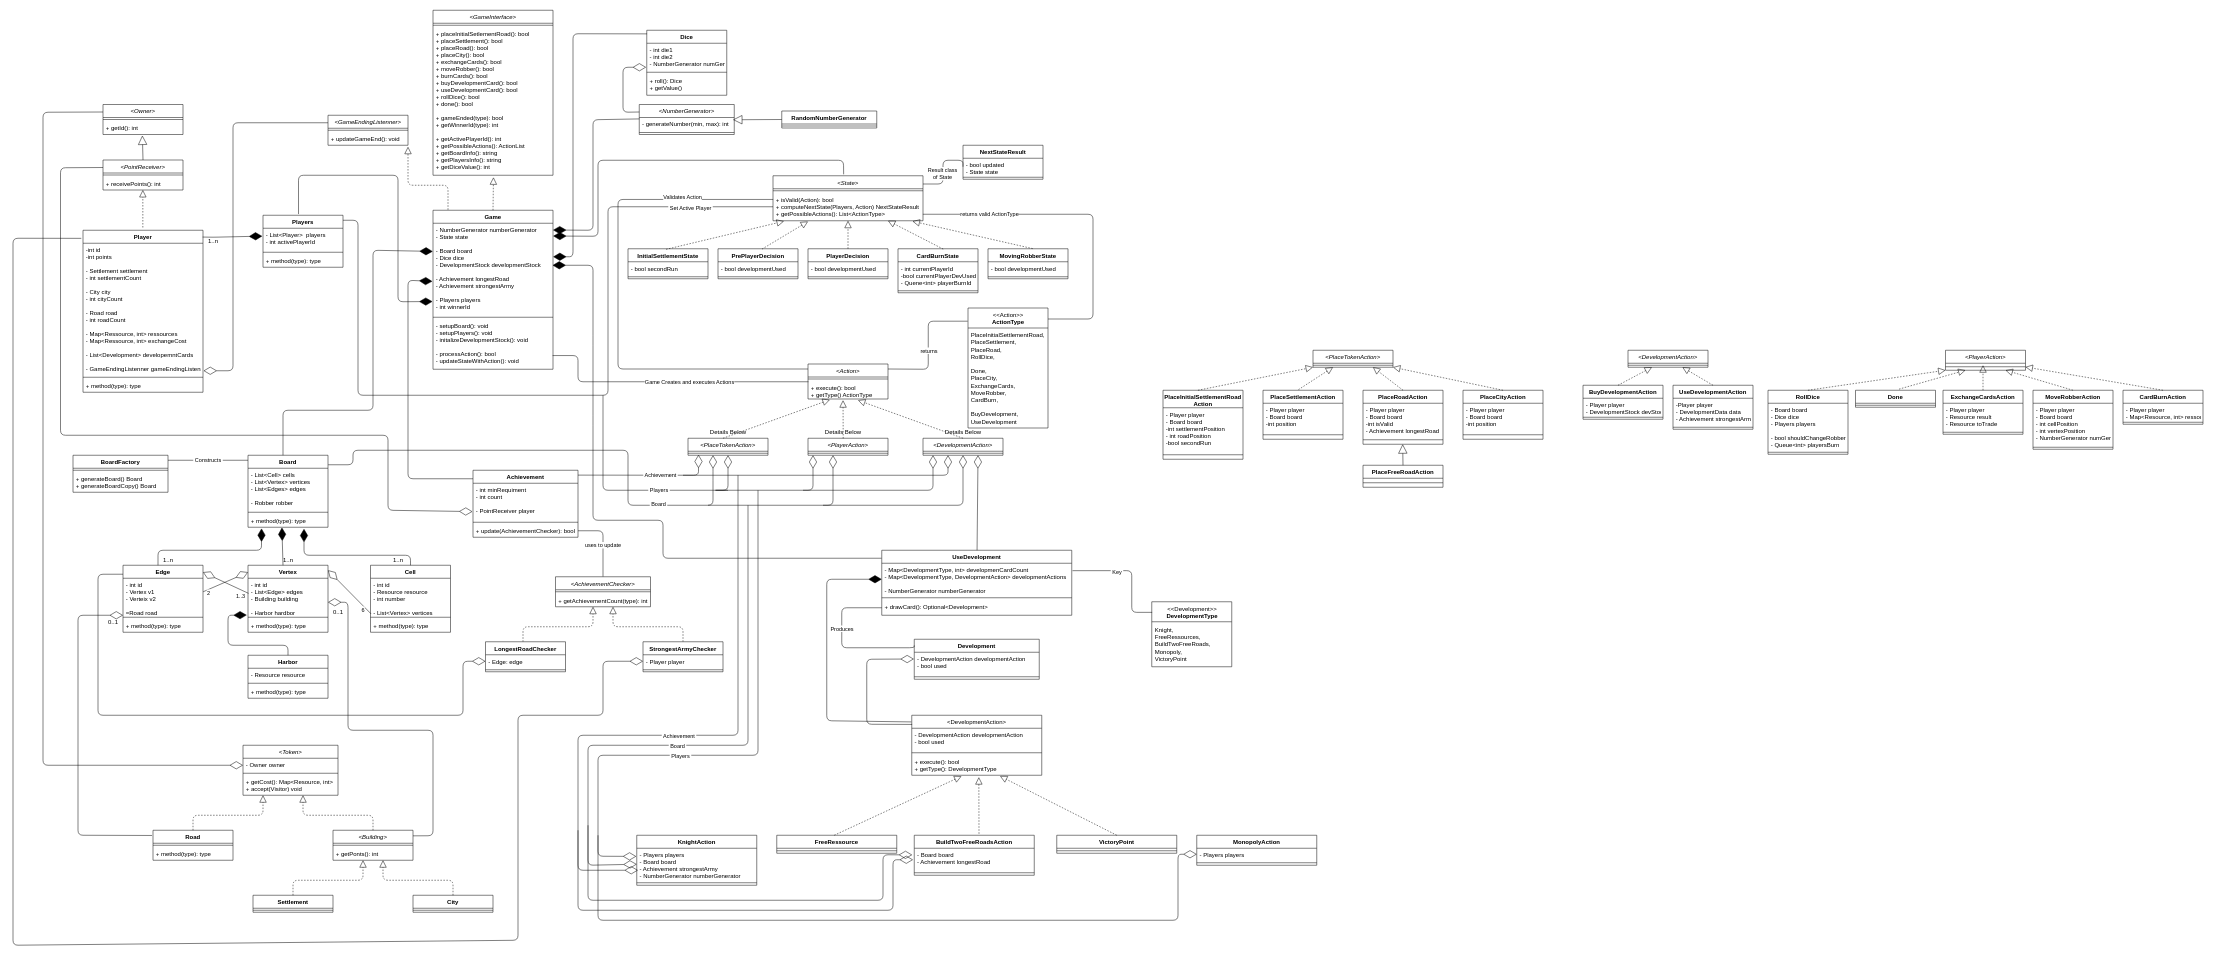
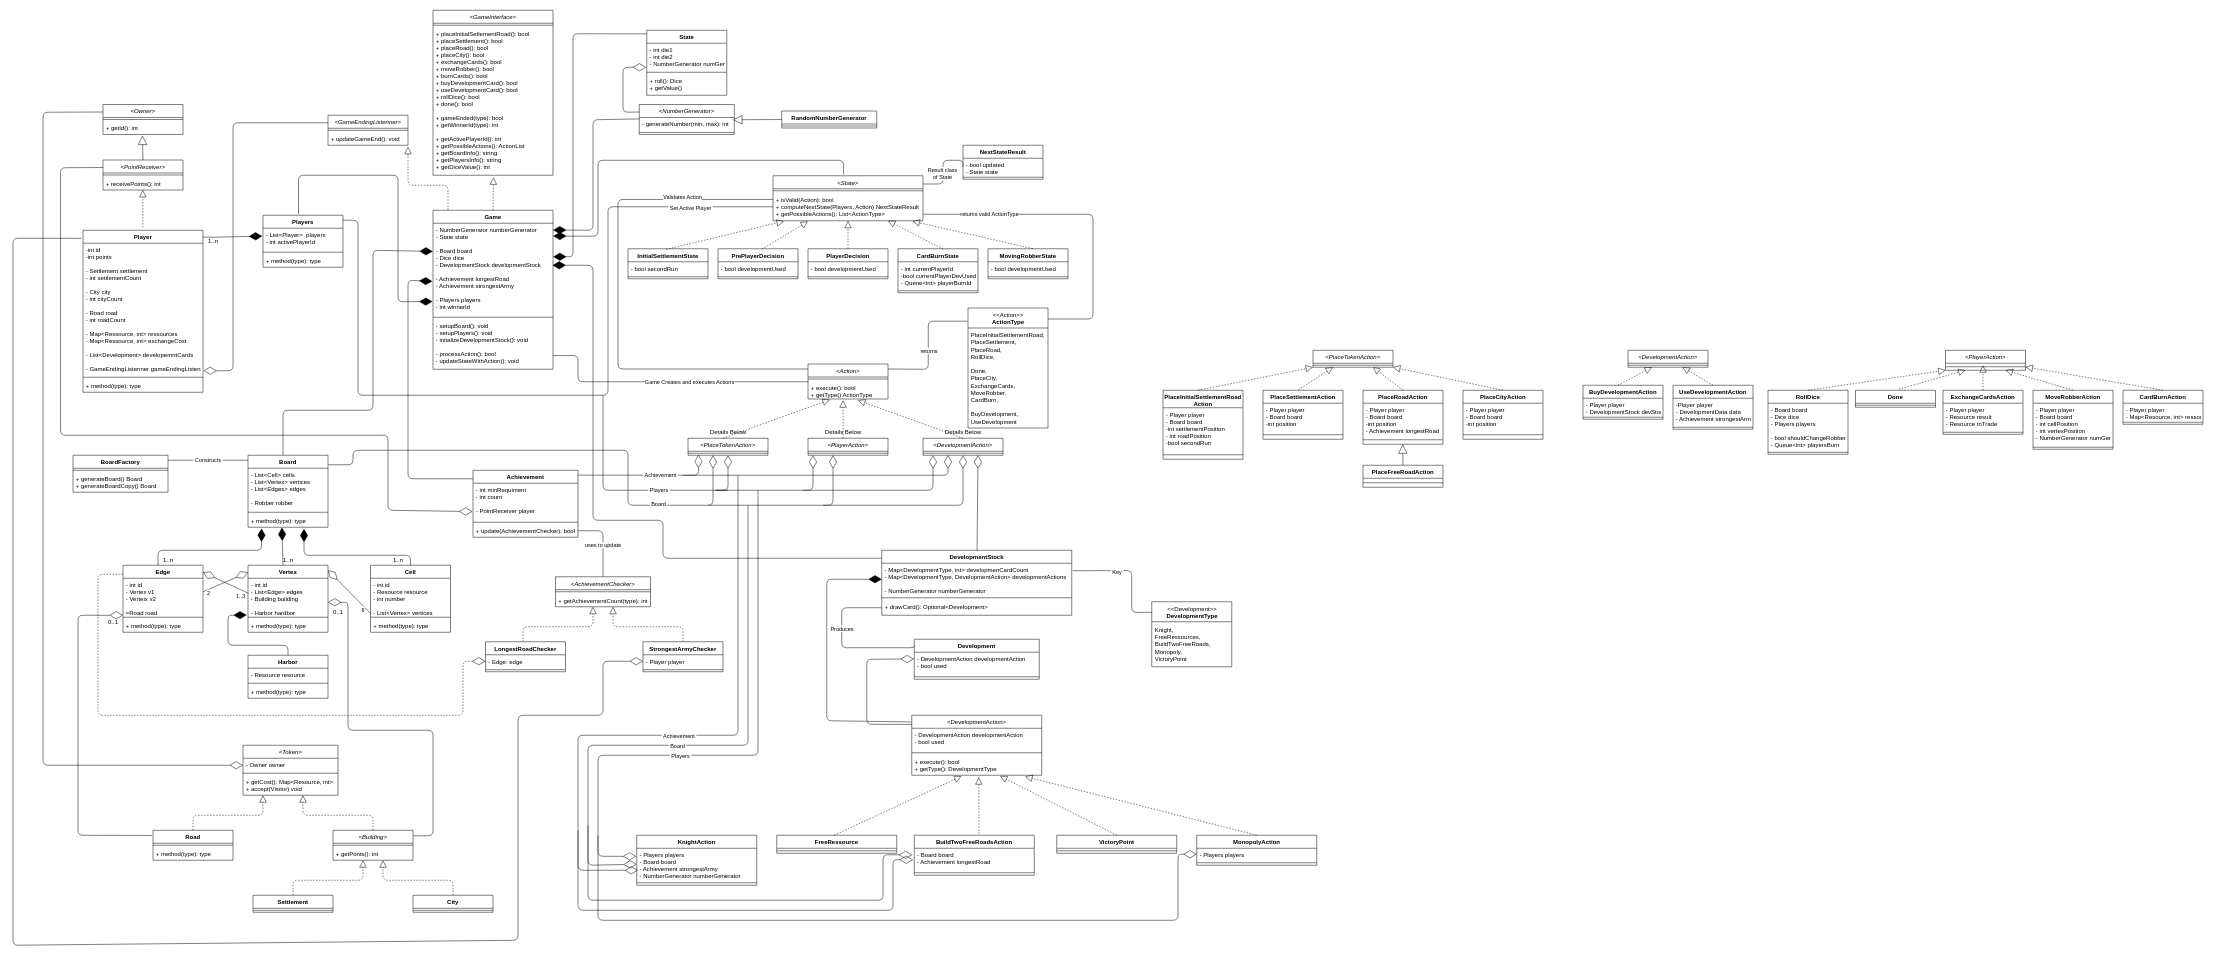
- <mxCell id="238" value="Dice" style="swimlane;fontStyle=1;align=center;verticalAlign=top;childLayout=stackLayout;horizontal=1;startSize=26;horizontalStack=0;resizeParent=1;resizeParentMax=0;resizeLast=0;collapsible=1;marginBottom=0;" parent="1" vertex="1"><mxGeometry x="1287.5" y="60" width="160" height="130" as="geometry" /></mxCell>
+ <mxCell id="238" value="State" style="swimlane;fontStyle=1;align=center;verticalAlign=top;childLayout=stackLayout;horizontal=1;startSize=26;horizontalStack=0;resizeParent=1;resizeParentMax=0;resizeLast=0;collapsible=1;marginBottom=0;" parent="1" vertex="1"><mxGeometry x="1287.5" y="60" width="160" height="130" as="geometry" /></mxCell>
- <mxCell id="166" value="- Player player&#10;- Board board&#10;-int isValid&#10;- Achievement longestRoad" style="text;strokeColor=none;fillColor=none;align=left;verticalAlign=top;spacingLeft=4;spacingRight=4;overflow=hidden;rotatable=0;points=[[0,0.5],[1,0.5]];portConstraint=eastwest;" parent="165" vertex="1"><mxGeometry y="26" width="160" height="64" as="geometry" /></mxCell>
+ <mxCell id="166" value="- Player player&#10;- Board board&#10;-int position&#10;- Achievement longestRoad" style="text;strokeColor=none;fillColor=none;align=left;verticalAlign=top;spacingLeft=4;spacingRight=4;overflow=hidden;rotatable=0;points=[[0,0.5],[1,0.5]];portConstraint=eastwest;" parent="165" vertex="1"><mxGeometry y="26" width="160" height="64" as="geometry" /></mxCell>
- <mxCell id="247" value="UseDevelopment" style="swimlane;fontStyle=1;align=center;verticalAlign=top;childLayout=stackLayout;horizontal=1;startSize=26;horizontalStack=0;resizeParent=1;resizeParentMax=0;resizeLast=0;collapsible=1;marginBottom=0;" parent="1" vertex="1"><mxGeometry x="1757.5" y="1100" width="380" height="130" as="geometry" /></mxCell>
+ <mxCell id="247" value="DevelopmentStock" style="swimlane;fontStyle=1;align=center;verticalAlign=top;childLayout=stackLayout;horizontal=1;startSize=26;horizontalStack=0;resizeParent=1;resizeParentMax=0;resizeLast=0;collapsible=1;marginBottom=0;" parent="1" vertex="1"><mxGeometry x="1757.5" y="1100" width="380" height="130" as="geometry" /></mxCell>
- <mxCell id="120" value="" style="endArrow=diamondThin;endFill=0;endSize=24;html=1;exitX=0;exitY=0.134;exitDx=0;exitDy=0;exitPerimeter=0;entryX=0;entryY=0.5;entryDx=0;entryDy=0;" parent="1" source="52" target="118" edge="1"><mxGeometry width="160" relative="1" as="geometry"><mxPoint x="440" y="1340" as="sourcePoint" /><mxPoint x="965" y="1170" as="targetPoint" /><Array as="points"><mxPoint x="190" y="1148" /><mxPoint x="190" y="1430" /><mxPoint x="920" y="1430" /><mxPoint x="920" y="1322" /></Array></mxGeometry></mxCell>
+ <mxCell id="120" value="" style="endArrow=diamondThin;endFill=0;endSize=24;html=1;exitX=0;exitY=0.134;exitDx=0;exitDy=0;exitPerimeter=0;entryX=0;entryY=0.5;entryDx=0;entryDy=0;dashed=1;" parent="1" source="52" target="118" edge="1"><mxGeometry width="160" relative="1" as="geometry"><mxPoint x="440" y="1340" as="sourcePoint" /><mxPoint x="965" y="1170" as="targetPoint" /><Array as="points"><mxPoint x="190" y="1148" /><mxPoint x="190" y="1430" /><mxPoint x="920" y="1430" /><mxPoint x="920" y="1322" /></Array></mxGeometry></mxCell>
+ <mxCell id="292" value="" style="endArrow=block;dashed=1;endFill=0;endSize=12;html=1;exitX=0.5;exitY=0;exitDx=0;exitDy=0;entryX=0.872;entryY=1.063;entryDx=0;entryDy=0;entryPerimeter=0;" edge="1" parent="1" source="267" target="262"><mxGeometry width="160" relative="1" as="geometry"><mxPoint x="2237.5" y="1680" as="sourcePoint" /><mxPoint x="2004.04" y="1561.68" as="targetPoint" /></mxGeometry></mxCell>
